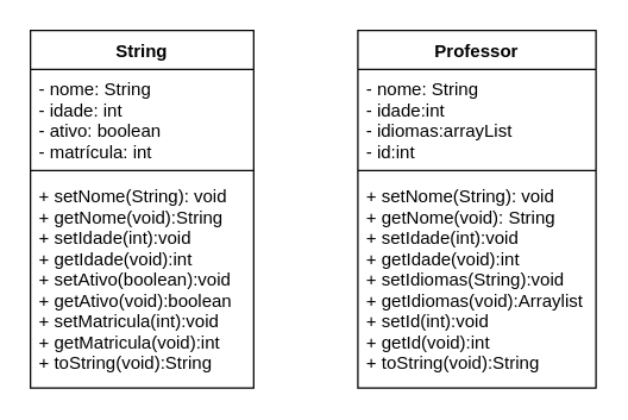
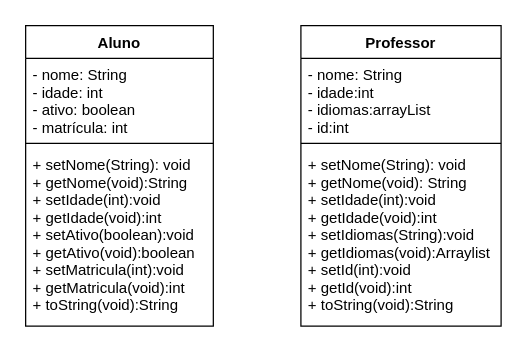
- <mxCell id="2" value="String" style="swimlane;fontStyle=1;align=center;verticalAlign=top;childLayout=stackLayout;horizontal=1;startSize=26;horizontalStack=0;resizeParent=1;resizeParentMax=0;resizeLast=0;collapsible=1;marginBottom=0;rounded=0;shadow=0;glass=0;sketch=0;" parent="1" vertex="1"><mxGeometry x="20" y="20" width="150" height="240" as="geometry" /></mxCell>
+ <mxCell id="2" value="Aluno" style="swimlane;fontStyle=1;align=center;verticalAlign=top;childLayout=stackLayout;horizontal=1;startSize=26;horizontalStack=0;resizeParent=1;resizeParentMax=0;resizeLast=0;collapsible=1;marginBottom=0;rounded=0;shadow=0;glass=0;sketch=0;" parent="1" vertex="1"><mxGeometry x="20" y="20" width="150" height="240" as="geometry" /></mxCell>
